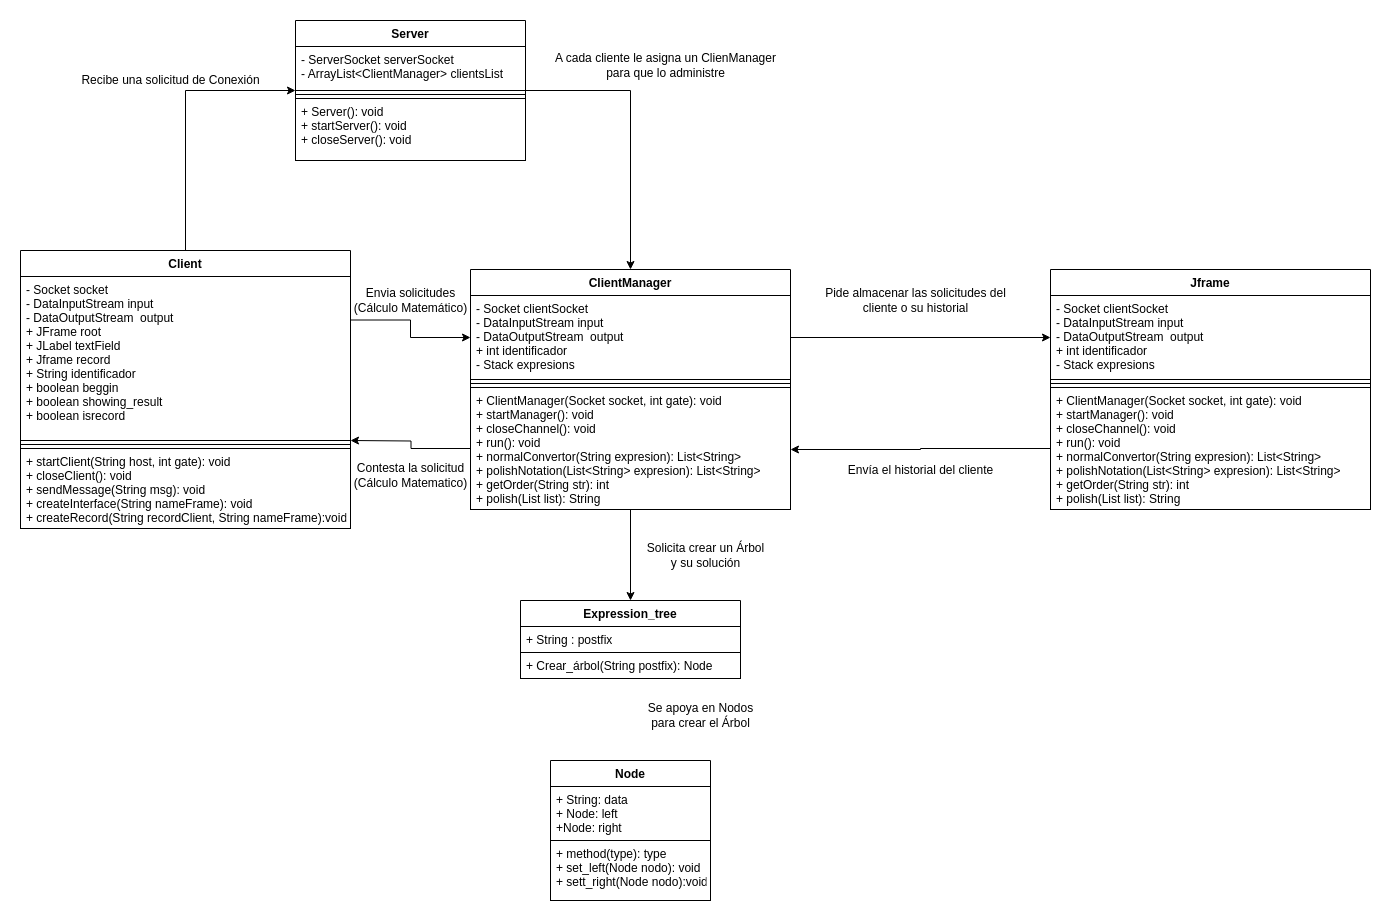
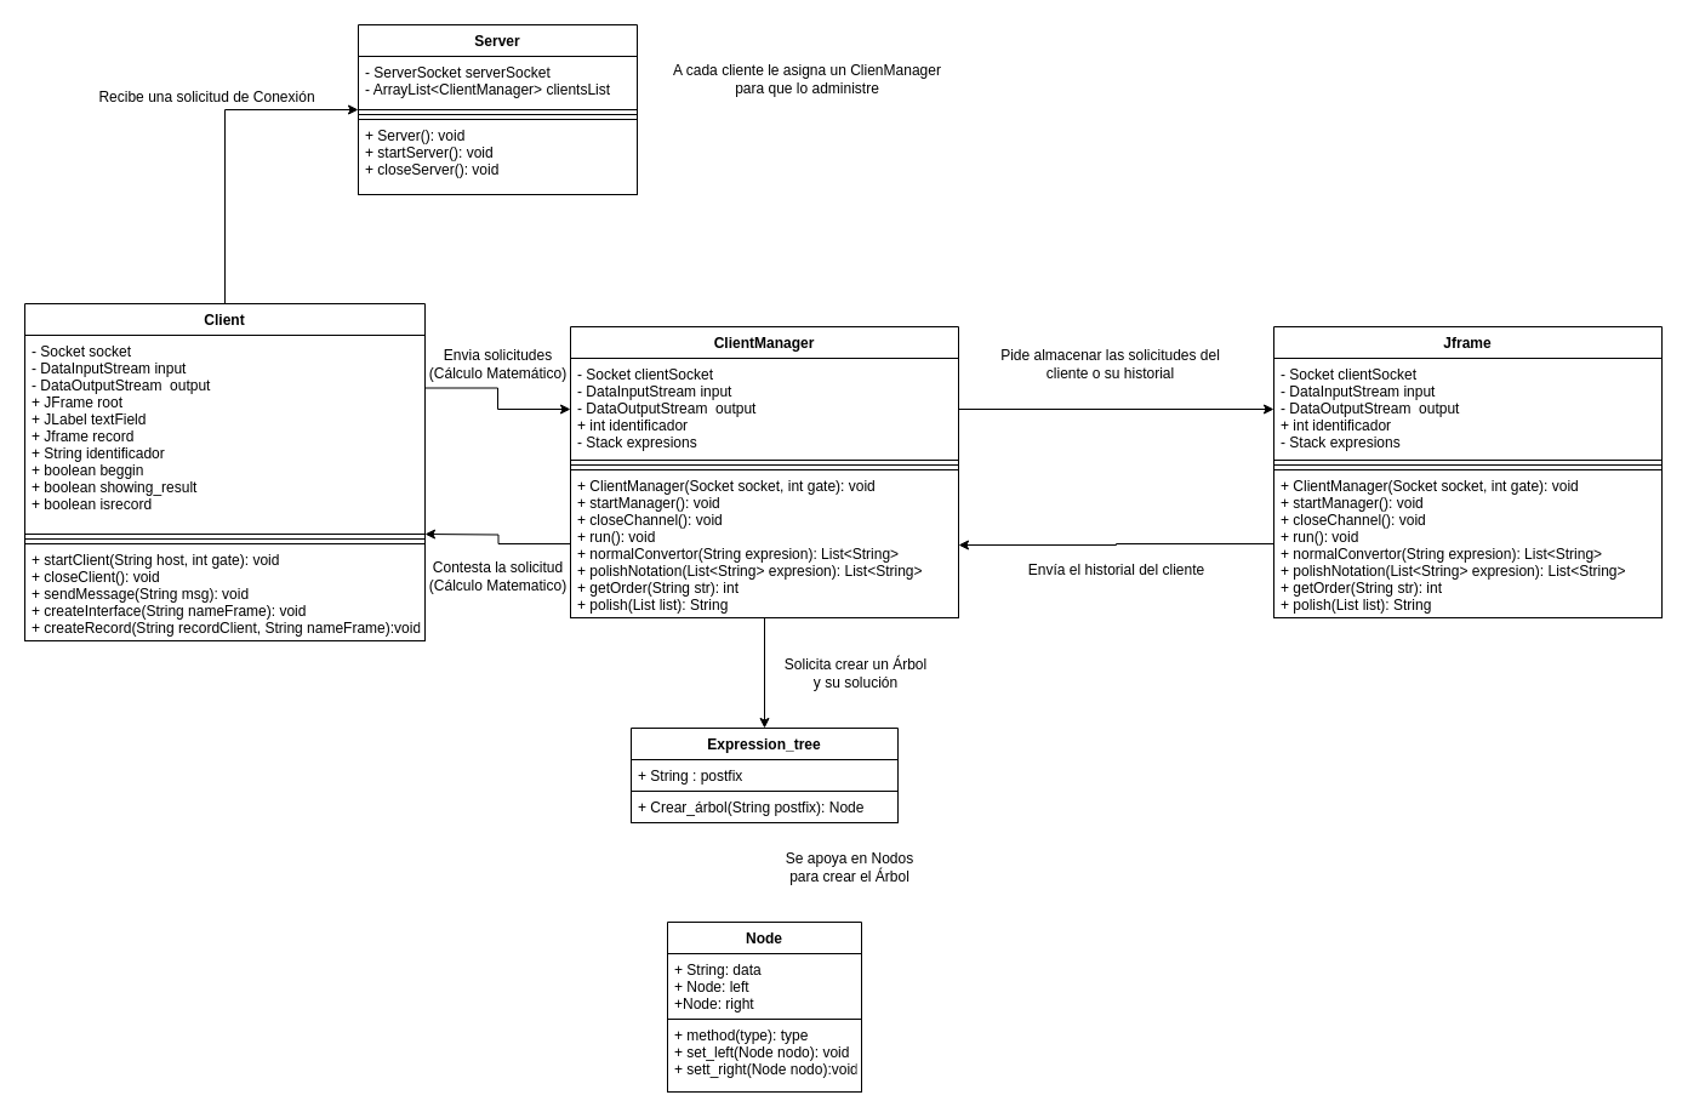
- <mxCell id="2" style="edgeStyle=orthogonalEdgeStyle;rounded=0;orthogonalLoop=1;jettySize=auto;html=1;exitX=1;exitY=0.5;exitDx=0;exitDy=0;entryX=0.5;entryY=0;entryDx=0;entryDy=0;" edge="1" parent="1" source="3" target="20"><mxGeometry relative="1" as="geometry" /></mxCell>
